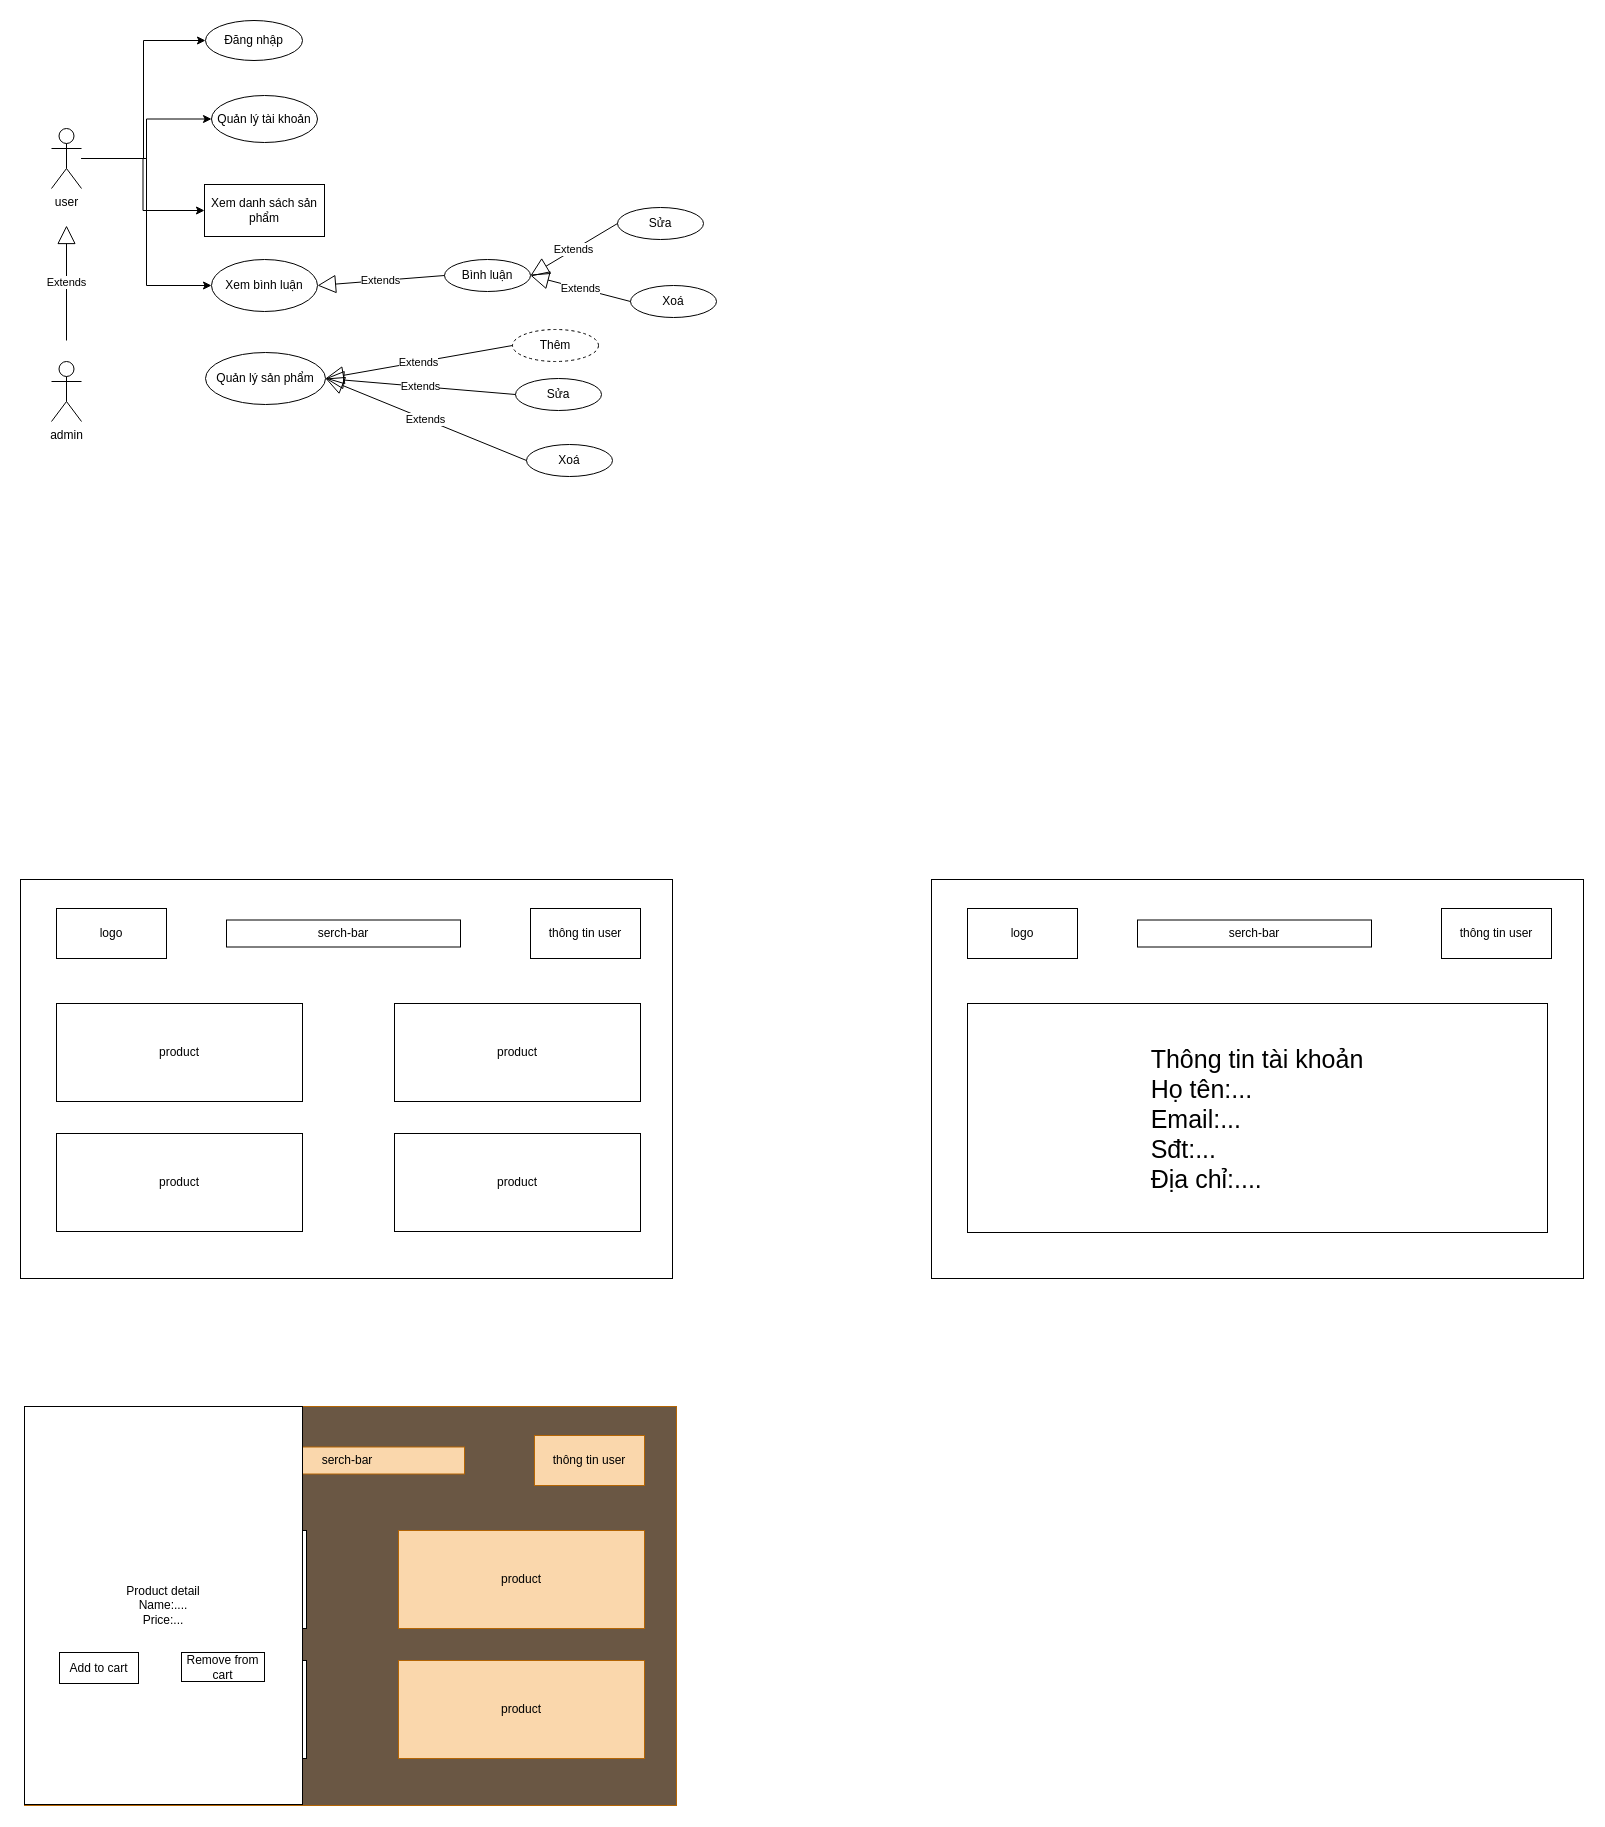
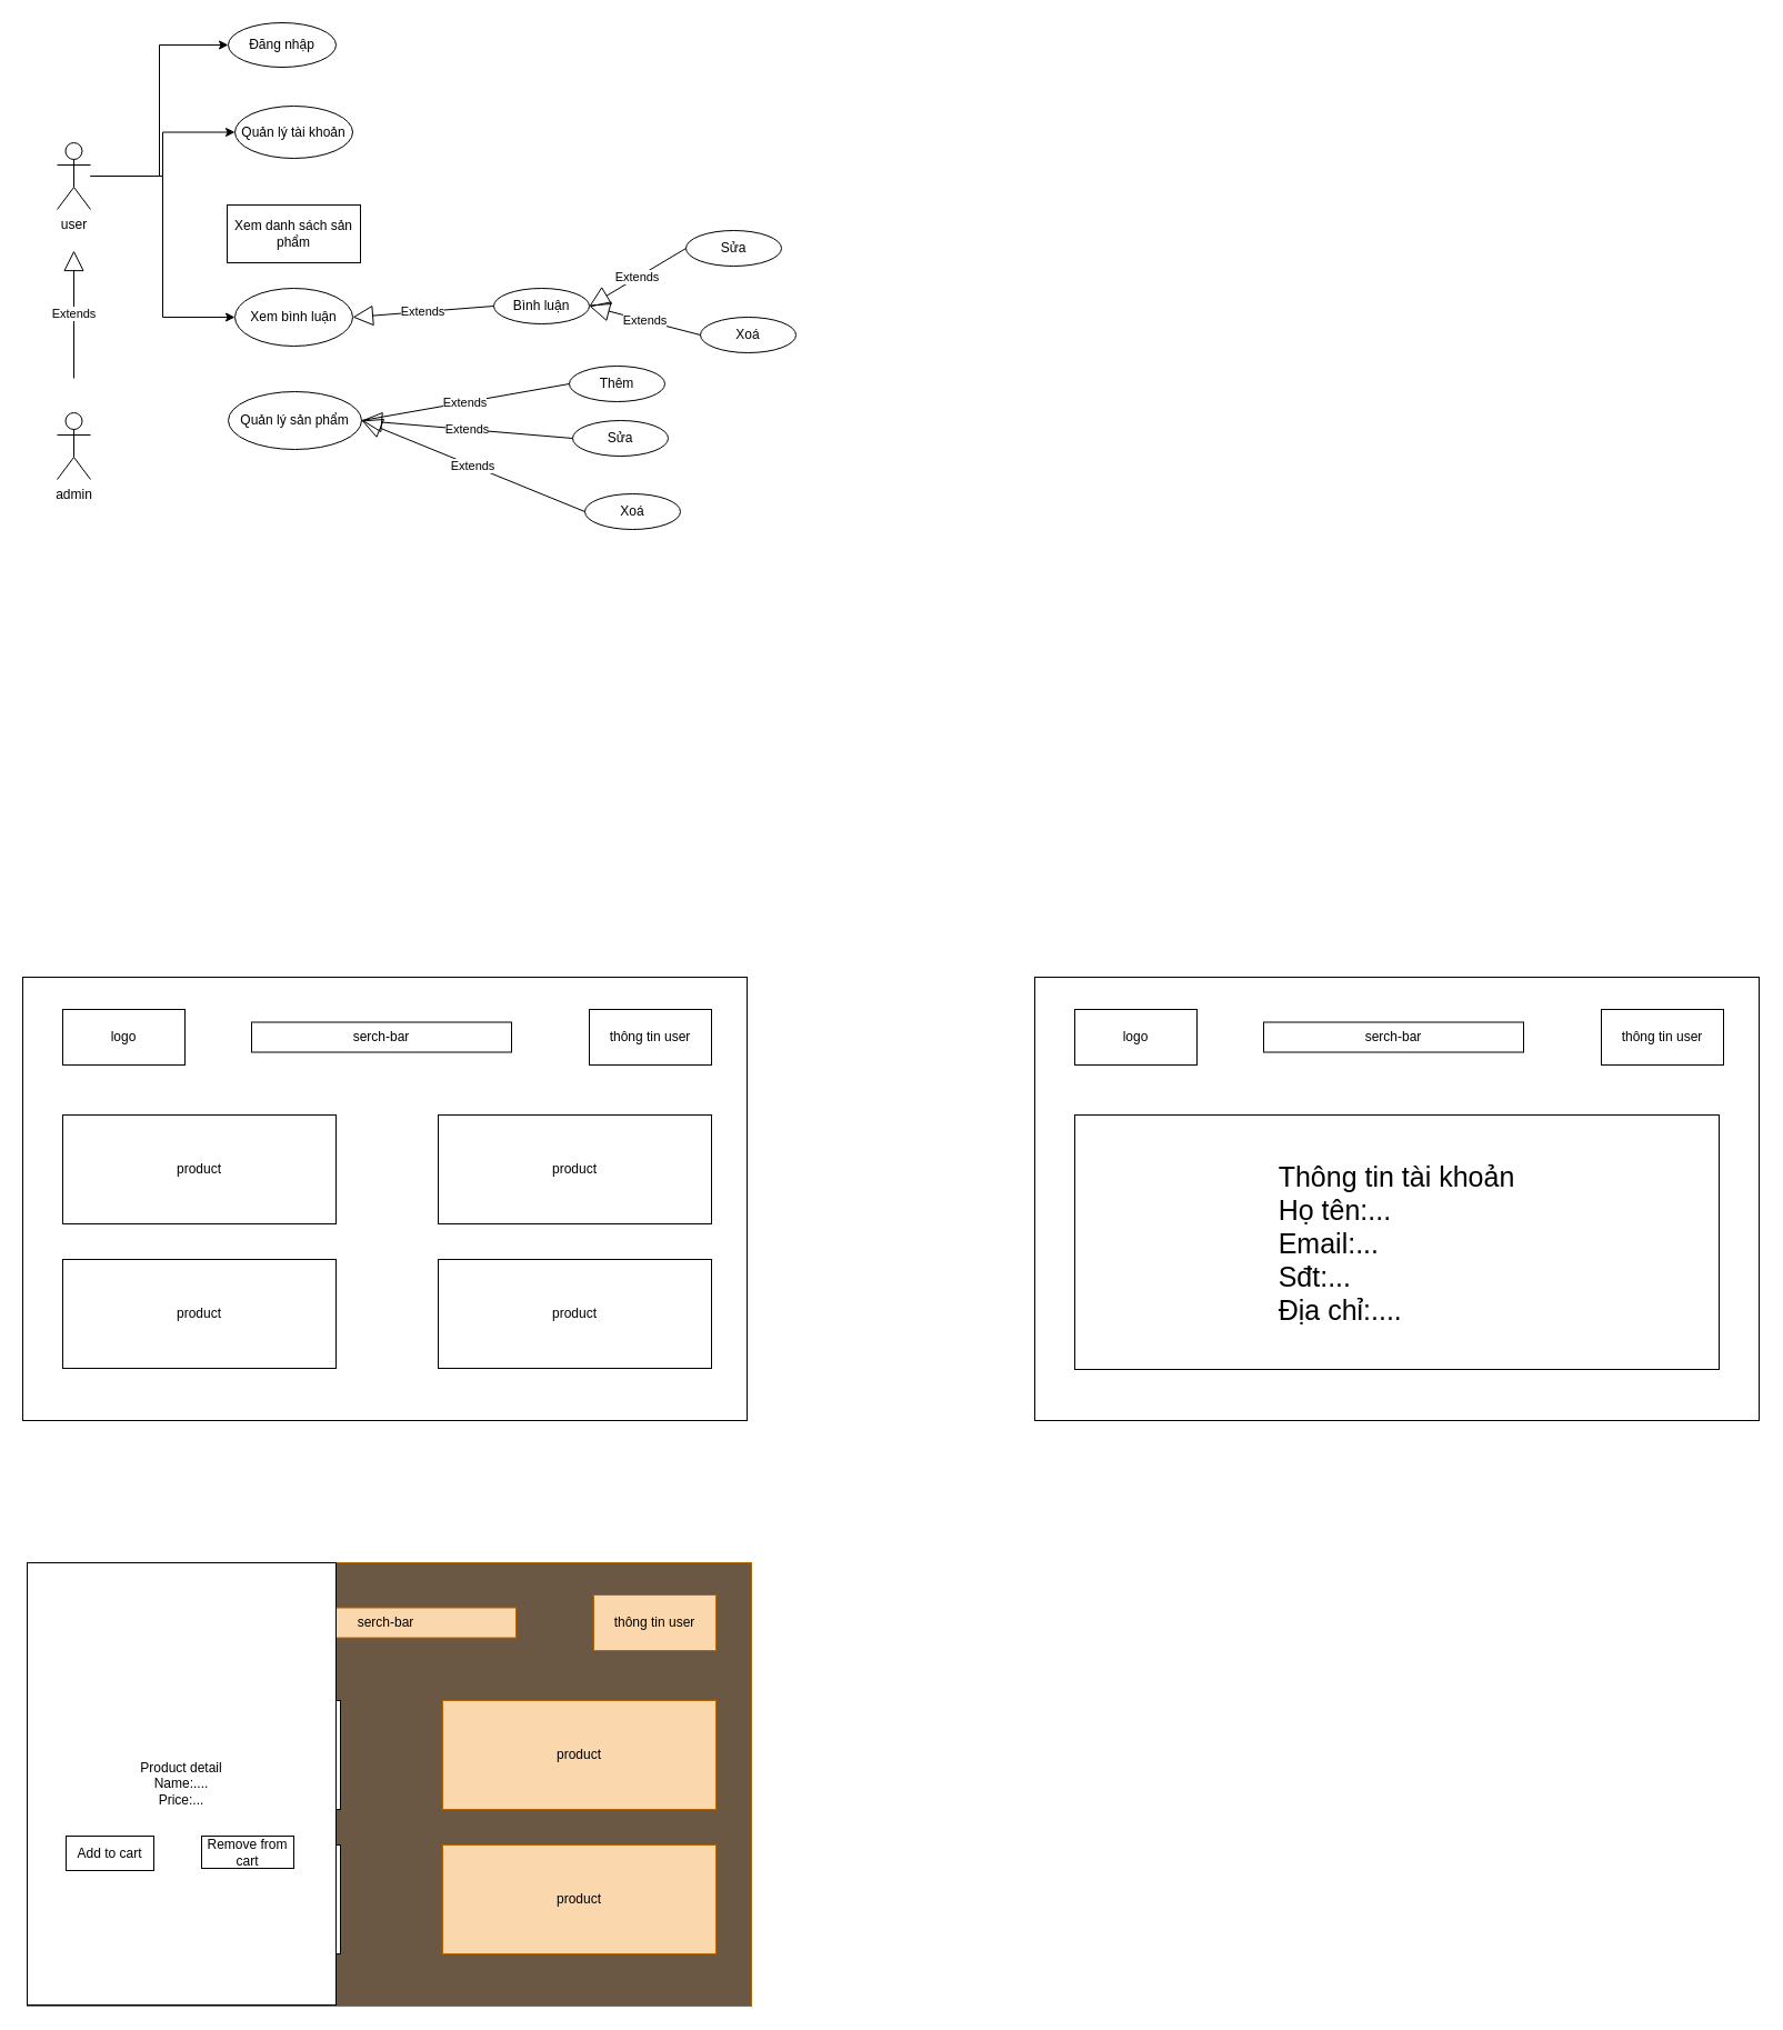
- <mxCell id="4" style="edgeStyle=orthogonalEdgeStyle;rounded=0;orthogonalLoop=1;jettySize=auto;html=1;entryX=0;entryY=0.5;entryDx=0;entryDy=0;" edge="1" parent="1" source="6" target="11"><mxGeometry relative="1" as="geometry" /></mxCell>
- <mxCell id="17" value="Thêm" style="ellipse;whiteSpace=wrap;html=1;dashed=1;" vertex="1" parent="1"><mxGeometry x="512" y="329" width="86" height="32" as="geometry" /></mxCell>
+ <mxCell id="17" value="Thêm" style="ellipse;whiteSpace=wrap;html=1;" vertex="1" parent="1"><mxGeometry x="512" y="329" width="86" height="32" as="geometry" /></mxCell>
- <mxCell id="23" value="Extends" style="endArrow=block;endSize=16;endFill=0;html=1;rounded=0;entryX=1;entryY=0.5;entryDx=0;entryDy=0;exitX=0;exitY=0.5;exitDx=0;exitDy=0;" edge="1" parent="1" source="17" target="16"><mxGeometry width="160" relative="1" as="geometry"><mxPoint x="454" y="285" as="sourcePoint" /><mxPoint x="327" y="295" as="targetPoint" /></mxGeometry></mxCell>
+ <mxCell id="23" value="Extends" style="endArrow=none;endSize=16;endFill=0;html=1;rounded=0;entryX=1;entryY=0.5;entryDx=0;entryDy=0;exitX=0;exitY=0.5;exitDx=0;exitDy=0;" edge="1" parent="1" source="17" target="16"><mxGeometry width="160" relative="1" as="geometry"><mxPoint x="454" y="285" as="sourcePoint" /><mxPoint x="327" y="295" as="targetPoint" /></mxGeometry></mxCell>
- <mxCell id="7" value="admin" style="shape=umlActor;verticalLabelPosition=bottom;verticalAlign=top;html=1;outlineConnect=0;" vertex="1" parent="1"><mxGeometry x="51" y="361" width="30" height="60" as="geometry" /></mxCell>
+ <mxCell id="7" value="admin" style="shape=umlActor;verticalLabelPosition=bottom;verticalAlign=top;html=1;outlineConnect=0;" vertex="1" parent="1"><mxGeometry x="51" y="371" width="30" height="60" as="geometry" /></mxCell>
